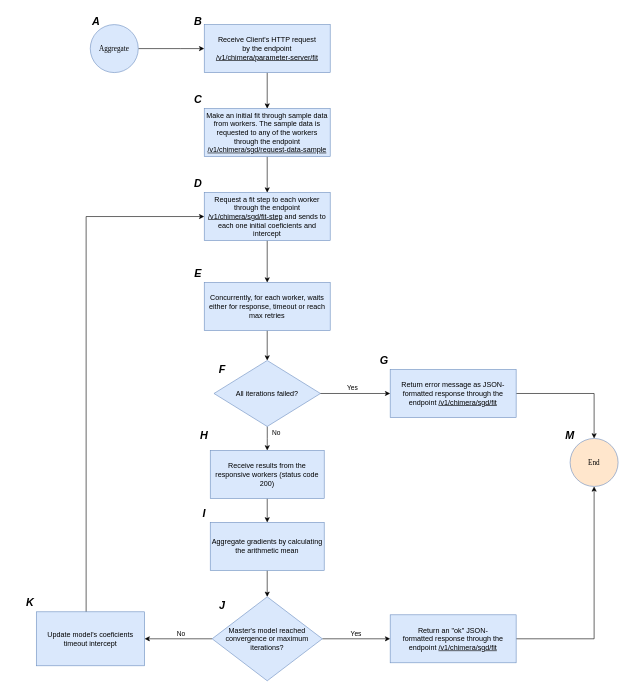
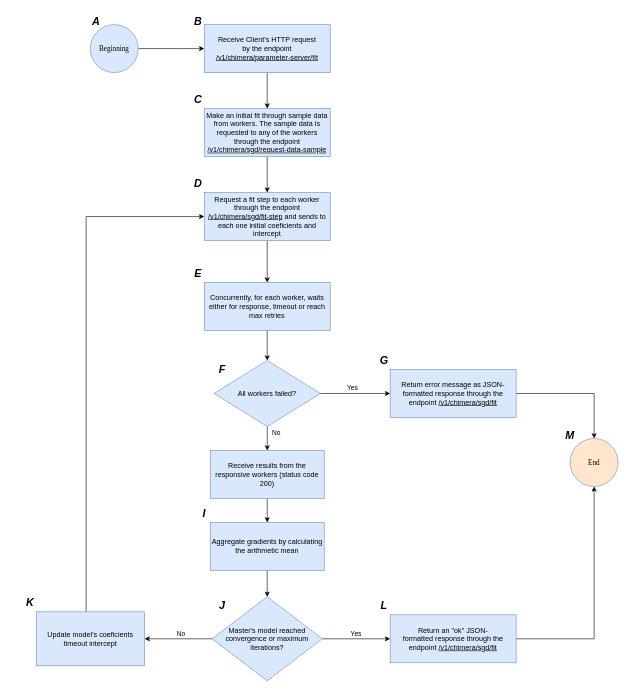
- <mxCell id="3" value="&lt;font face=&quot;Verdana&quot;&gt;Aggregate&lt;/font&gt;" style="ellipse;whiteSpace=wrap;html=1;aspect=fixed;fillColor=#dae8fc;strokeColor=#6c8ebf;" parent="1" vertex="1"><mxGeometry x="150" y="40" width="80" height="80" as="geometry" /></mxCell>
+ <mxCell id="3" value="&lt;font face=&quot;Verdana&quot;&gt;Beginning&lt;/font&gt;" style="ellipse;whiteSpace=wrap;html=1;aspect=fixed;fillColor=#dae8fc;strokeColor=#6c8ebf;" parent="1" vertex="1"><mxGeometry x="150" y="40" width="80" height="80" as="geometry" /></mxCell>
- <mxCell id="25" value="All iterations failed?" style="rhombus;whiteSpace=wrap;html=1;fillColor=#dae8fc;strokeColor=#6c8ebf;" parent="1" vertex="1"><mxGeometry x="356.25" y="600" width="177.5" height="110" as="geometry" /></mxCell>
+ <mxCell id="25" value="All workers failed?" style="rhombus;whiteSpace=wrap;html=1;fillColor=#dae8fc;strokeColor=#6c8ebf;" parent="1" vertex="1"><mxGeometry x="356.25" y="600" width="177.5" height="110" as="geometry" /></mxCell>
- <mxCell id="35" value="&lt;font face=&quot;Helvetica&quot; style=&quot;font-size: 18px;&quot;&gt;&lt;i style=&quot;&quot;&gt;&lt;b style=&quot;&quot;&gt;H&lt;/b&gt;&lt;/i&gt;&lt;/font&gt;" style="text;html=1;align=center;verticalAlign=middle;whiteSpace=wrap;rounded=0;" parent="1" vertex="1"><mxGeometry x="310" y="710" width="60" height="30" as="geometry" /></mxCell>
+ <mxCell id="37" value="&lt;font face=&quot;Helvetica&quot; style=&quot;font-size: 18px;&quot;&gt;&lt;i style=&quot;&quot;&gt;&lt;b style=&quot;&quot;&gt;L&lt;/b&gt;&lt;/i&gt;&lt;/font&gt;" style="text;html=1;align=center;verticalAlign=middle;whiteSpace=wrap;rounded=0;" parent="1" vertex="1"><mxGeometry x="610" y="994" width="60" height="30" as="geometry" /></mxCell>
